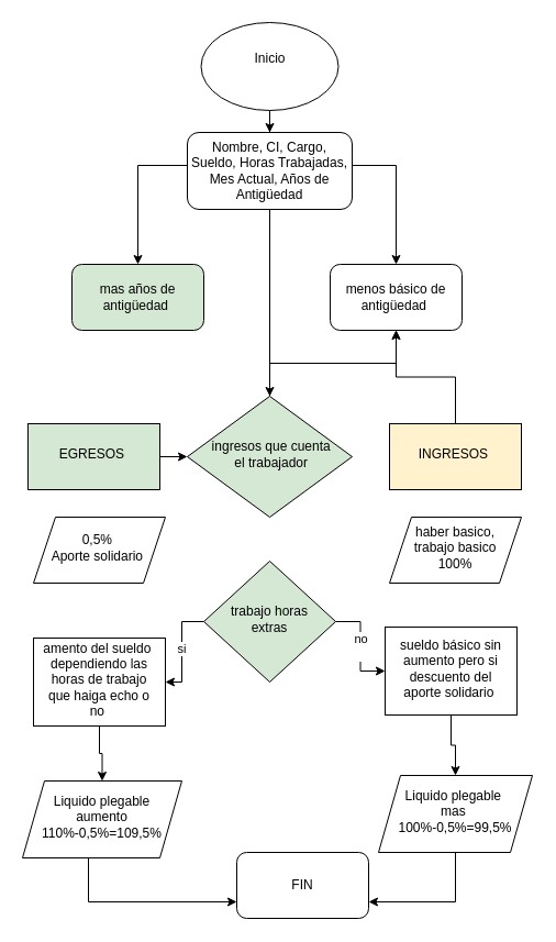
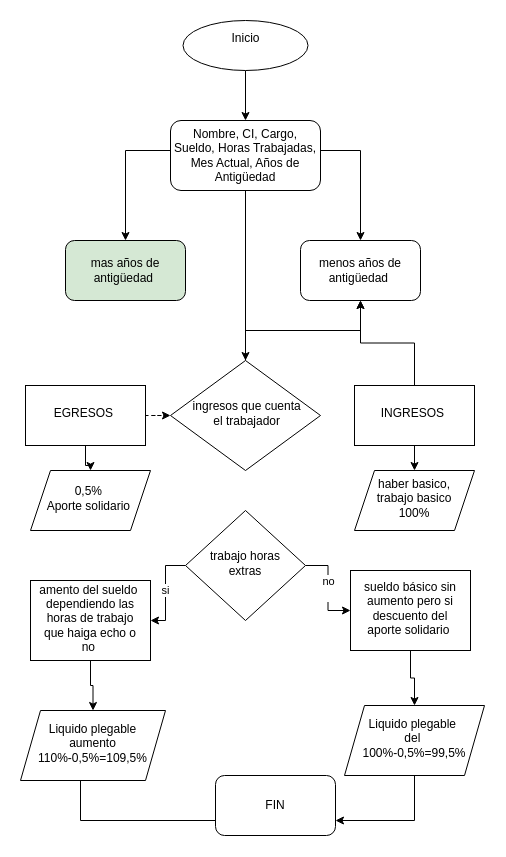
- <mxCell id="24" value="&lt;font style=&quot;vertical-align: inherit;&quot;&gt;&lt;font style=&quot;vertical-align: inherit;&quot;&gt;Inicio&lt;br&gt;&lt;br&gt;&lt;/font&gt;&lt;/font&gt;" style="ellipse;whiteSpace=wrap;html=1;rounded=1;glass=0;strokeWidth=1;shadow=0;" parent="1" vertex="1"><mxGeometry x="182.5" y="20" width="125" height="80" as="geometry" /></mxCell>
+ <mxCell id="24" value="&lt;font style=&quot;vertical-align: inherit;&quot;&gt;&lt;font style=&quot;vertical-align: inherit;&quot;&gt;Inicio&lt;br&gt;&lt;br&gt;&lt;/font&gt;&lt;/font&gt;" style="ellipse;whiteSpace=wrap;html=1;rounded=1;glass=0;strokeWidth=1;shadow=0;" parent="1" vertex="1"><mxGeometry x="182.5" y="20" width="125" height="50" as="geometry" /></mxCell>
- <mxCell id="26" value="&lt;font style=&quot;vertical-align: inherit;&quot;&gt;&lt;font style=&quot;vertical-align: inherit;&quot;&gt;menos básico de antigüedad&amp;nbsp;&lt;/font&gt;&lt;/font&gt;" style="whiteSpace=wrap;html=1;rounded=1;glass=0;strokeWidth=1;shadow=0;" parent="1" vertex="1"><mxGeometry x="300" y="240" width="120" height="60" as="geometry" /></mxCell>
+ <mxCell id="26" value="&lt;font style=&quot;vertical-align: inherit;&quot;&gt;&lt;font style=&quot;vertical-align: inherit;&quot;&gt;menos años de antigüedad&amp;nbsp;&lt;/font&gt;&lt;/font&gt;" style="whiteSpace=wrap;html=1;rounded=1;glass=0;strokeWidth=1;shadow=0;" parent="1" vertex="1"><mxGeometry x="300" y="240" width="120" height="60" as="geometry" /></mxCell>
- <mxCell id="16" value="&lt;font style=&quot;vertical-align: inherit;&quot;&gt;&lt;font style=&quot;vertical-align: inherit;&quot;&gt;EGRESOS&amp;nbsp;&lt;/font&gt;&lt;/font&gt;" style="whiteSpace=wrap;html=1;shadow=0;strokeWidth=1;spacing=6;spacingTop=-4;fillColor=#d5e8d4;" parent="1" vertex="1"><mxGeometry x="25" y="385" width="120" height="60" as="geometry" /></mxCell>
+ <mxCell id="16" value="&lt;font style=&quot;vertical-align: inherit;&quot;&gt;&lt;font style=&quot;vertical-align: inherit;&quot;&gt;EGRESOS&amp;nbsp;&lt;/font&gt;&lt;/font&gt;" style="whiteSpace=wrap;html=1;shadow=0;strokeWidth=1;spacing=6;spacingTop=-4;" parent="1" vertex="1"><mxGeometry x="25" y="385" width="120" height="60" as="geometry" /></mxCell>
- <mxCell id="14" value="" style="edgeStyle=orthogonalEdgeStyle;rounded=0;orthogonalLoop=1;jettySize=auto;html=1;" parent="1" source="16" target="7" edge="1"><mxGeometry relative="1" as="geometry" /></mxCell>
+ <mxCell id="14" value="" style="edgeStyle=orthogonalEdgeStyle;rounded=0;orthogonalLoop=1;jettySize=auto;html=1;dashed=1;" parent="1" source="16" target="7" edge="1"><mxGeometry relative="1" as="geometry" /></mxCell>
- <mxCell id="7" value="&lt;font style=&quot;vertical-align: inherit;&quot;&gt;&lt;font style=&quot;vertical-align: inherit;&quot;&gt;&lt;font style=&quot;vertical-align: inherit;&quot;&gt;&lt;font style=&quot;vertical-align: inherit;&quot;&gt;&lt;font style=&quot;vertical-align: inherit;&quot;&gt;&lt;font style=&quot;vertical-align: inherit;&quot;&gt;&lt;font style=&quot;vertical-align: inherit;&quot;&gt;&lt;font style=&quot;vertical-align: inherit;&quot;&gt;&amp;nbsp;ingresos que cuenta&lt;br&gt;&amp;nbsp;el trabajador&lt;/font&gt;&lt;/font&gt;&lt;/font&gt;&lt;/font&gt;&lt;/font&gt;&lt;/font&gt;&lt;/font&gt;&lt;/font&gt;" style="rhombus;whiteSpace=wrap;html=1;shadow=0;fontFamily=Helvetica;fontSize=12;align=center;strokeWidth=1;spacing=6;spacingTop=-4;fillColor=#d5e8d4;" parent="1" vertex="1"><mxGeometry x="170" y="360" width="150" height="110" as="geometry" /></mxCell>
+ <mxCell id="7" value="&lt;font style=&quot;vertical-align: inherit;&quot;&gt;&lt;font style=&quot;vertical-align: inherit;&quot;&gt;&lt;font style=&quot;vertical-align: inherit;&quot;&gt;&lt;font style=&quot;vertical-align: inherit;&quot;&gt;&lt;font style=&quot;vertical-align: inherit;&quot;&gt;&lt;font style=&quot;vertical-align: inherit;&quot;&gt;&lt;font style=&quot;vertical-align: inherit;&quot;&gt;&lt;font style=&quot;vertical-align: inherit;&quot;&gt;&amp;nbsp;ingresos que cuenta&lt;br&gt;&amp;nbsp;el trabajador&lt;/font&gt;&lt;/font&gt;&lt;/font&gt;&lt;/font&gt;&lt;/font&gt;&lt;/font&gt;&lt;/font&gt;&lt;/font&gt;" style="rhombus;whiteSpace=wrap;html=1;shadow=0;fontFamily=Helvetica;fontSize=12;align=center;strokeWidth=1;spacing=6;spacingTop=-4;" parent="1" vertex="1"><mxGeometry x="170" y="360" width="150" height="110" as="geometry" /></mxCell>
- <mxCell id="13" value="&lt;font style=&quot;vertical-align: inherit;&quot;&gt;&lt;font style=&quot;vertical-align: inherit;&quot;&gt;INGRESOS&amp;nbsp;&lt;/font&gt;&lt;/font&gt;" style="whiteSpace=wrap;html=1;shadow=0;strokeWidth=1;spacing=6;spacingTop=-4;fillColor=#fff2cc;" parent="1" vertex="1"><mxGeometry x="354" y="385" width="120" height="60" as="geometry" /></mxCell>
+ <mxCell id="13" value="&lt;font style=&quot;vertical-align: inherit;&quot;&gt;&lt;font style=&quot;vertical-align: inherit;&quot;&gt;INGRESOS&amp;nbsp;&lt;/font&gt;&lt;/font&gt;" style="whiteSpace=wrap;html=1;shadow=0;strokeWidth=1;spacing=6;spacingTop=-4;" parent="1" vertex="1"><mxGeometry x="354" y="385" width="120" height="60" as="geometry" /></mxCell>
+ <mxCell id="15" value="" style="edgeStyle=orthogonalEdgeStyle;rounded=0;orthogonalLoop=1;jettySize=auto;html=1;" parent="1" source="16" target="17" edge="1"><mxGeometry relative="1" as="geometry" /></mxCell>
+ <mxCell id="12" value="" style="edgeStyle=orthogonalEdgeStyle;rounded=0;orthogonalLoop=1;jettySize=auto;html=1;" parent="1" source="13" target="18" edge="1"><mxGeometry relative="1" as="geometry" /></mxCell>
- <mxCell id="10" value="&lt;font style=&quot;vertical-align: inherit;&quot;&gt;&lt;font style=&quot;vertical-align: inherit;&quot;&gt;&lt;font style=&quot;vertical-align: inherit;&quot;&gt;&lt;font style=&quot;vertical-align: inherit;&quot;&gt;trabajo horas &lt;/font&gt;&lt;/font&gt;&lt;br&gt;&lt;font style=&quot;vertical-align: inherit;&quot;&gt;&lt;font style=&quot;vertical-align: inherit;&quot;&gt;extras&lt;/font&gt;&lt;/font&gt;&lt;/font&gt;&lt;/font&gt;" style="rhombus;whiteSpace=wrap;html=1;shadow=0;fontFamily=Helvetica;fontSize=12;align=center;strokeWidth=1;spacing=6;spacingTop=-4;fillColor=#d5e8d4;" parent="1" vertex="1"><mxGeometry x="185" y="510" width="120" height="110" as="geometry" /></mxCell>
+ <mxCell id="10" value="&lt;font style=&quot;vertical-align: inherit;&quot;&gt;&lt;font style=&quot;vertical-align: inherit;&quot;&gt;&lt;font style=&quot;vertical-align: inherit;&quot;&gt;&lt;font style=&quot;vertical-align: inherit;&quot;&gt;trabajo horas &lt;/font&gt;&lt;/font&gt;&lt;br&gt;&lt;font style=&quot;vertical-align: inherit;&quot;&gt;&lt;font style=&quot;vertical-align: inherit;&quot;&gt;extras&lt;/font&gt;&lt;/font&gt;&lt;/font&gt;&lt;/font&gt;" style="rhombus;whiteSpace=wrap;html=1;shadow=0;fontFamily=Helvetica;fontSize=12;align=center;strokeWidth=1;spacing=6;spacingTop=-4;" parent="1" vertex="1"><mxGeometry x="185" y="510" width="120" height="110" as="geometry" /></mxCell>
- <mxCell id="30" value="&lt;font style=&quot;vertical-align: inherit;&quot;&gt;&lt;font style=&quot;vertical-align: inherit;&quot;&gt;Liquido plegable&amp;nbsp;&lt;br&gt;mas&amp;nbsp;&lt;br&gt;100%-0,5%=99,5%&lt;br&gt;&lt;/font&gt;&lt;/font&gt;" style="shape=parallelogram;perimeter=parallelogramPerimeter;whiteSpace=wrap;html=1;fixedSize=1;shadow=0;strokeWidth=1;spacing=6;spacingTop=-4;" parent="1" vertex="1"><mxGeometry x="344" y="705" width="140" height="70" as="geometry" /></mxCell>
+ <mxCell id="30" value="&lt;font style=&quot;vertical-align: inherit;&quot;&gt;&lt;font style=&quot;vertical-align: inherit;&quot;&gt;Liquido plegable&amp;nbsp;&lt;br&gt;del&amp;nbsp;&lt;br&gt;100%-0,5%=99,5%&lt;br&gt;&lt;/font&gt;&lt;/font&gt;" style="shape=parallelogram;perimeter=parallelogramPerimeter;whiteSpace=wrap;html=1;fixedSize=1;shadow=0;strokeWidth=1;spacing=6;spacingTop=-4;" parent="1" vertex="1"><mxGeometry x="344" y="705" width="140" height="70" as="geometry" /></mxCell>
- <mxCell id="27" style="edgeStyle=orthogonalEdgeStyle;rounded=0;orthogonalLoop=1;jettySize=auto;html=1;entryX=0;entryY=0.75;entryDx=0;entryDy=0;" parent="1" source="28" target="31" edge="1"><mxGeometry relative="1" as="geometry"><Array as="points"><mxPoint x="80" y="820" /></Array></mxGeometry></mxCell>
+ <mxCell id="27" style="edgeStyle=orthogonalEdgeStyle;rounded=0;orthogonalLoop=1;jettySize=auto;html=1;entryX=0;entryY=0.75;entryDx=0;entryDy=0;endArrow=none;" parent="1" source="28" target="31" edge="1"><mxGeometry relative="1" as="geometry"><Array as="points"><mxPoint x="80" y="820" /></Array></mxGeometry></mxCell>
